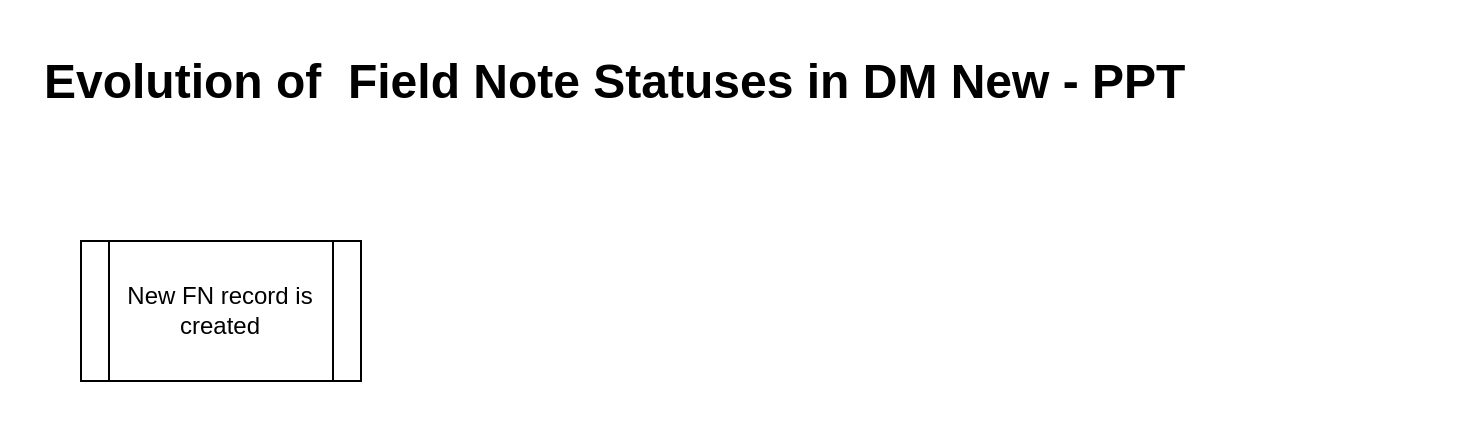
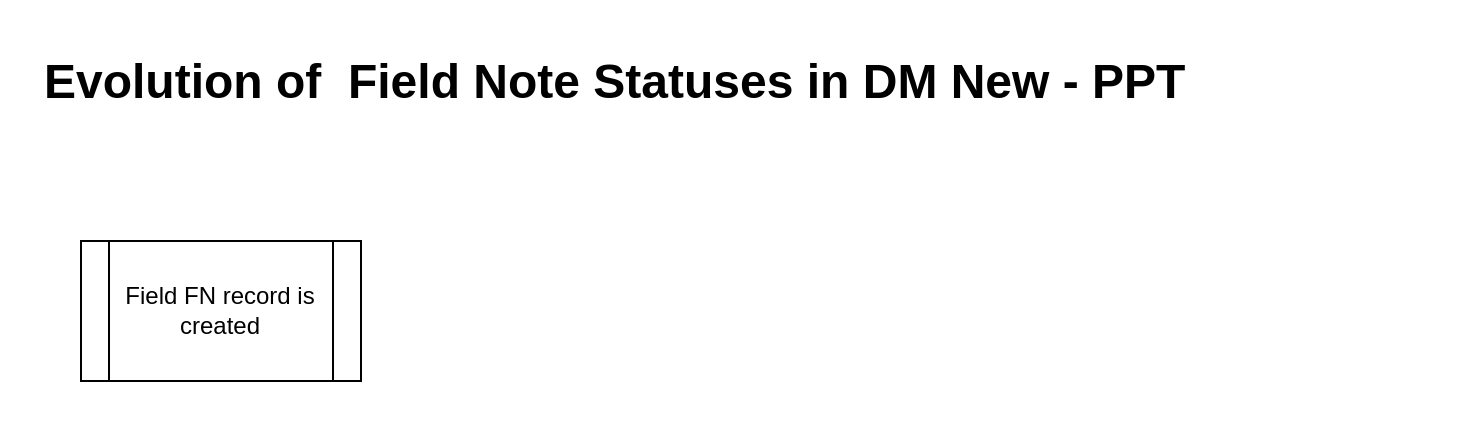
- <mxCell id="3" value="New FN record is created" style="shape=process;whiteSpace=wrap;html=1;backgroundOutline=1;" vertex="1" parent="1"><mxGeometry x="40" y="120" width="140" height="70" as="geometry" /></mxCell>
+ <mxCell id="3" value="Field FN record is created" style="shape=process;whiteSpace=wrap;html=1;backgroundOutline=1;" vertex="1" parent="1"><mxGeometry x="40" y="120" width="140" height="70" as="geometry" /></mxCell>
